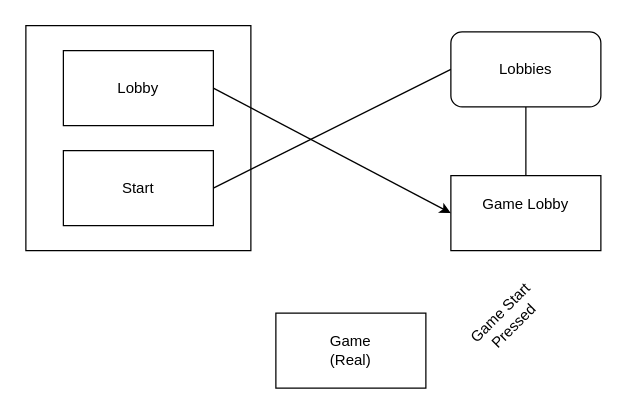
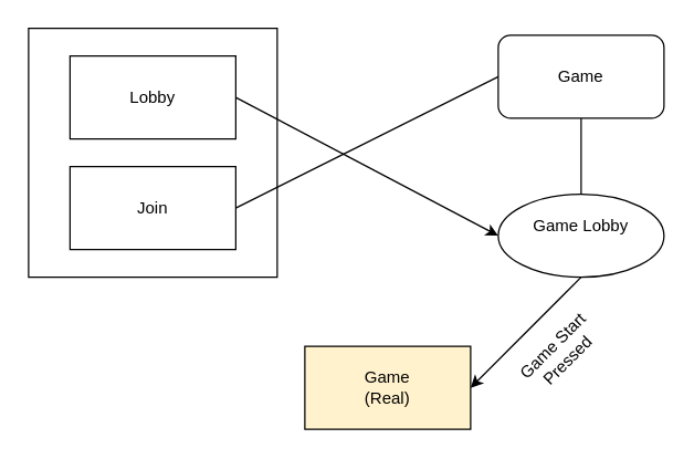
- <mxCell id="6" value="Lobbies" style="rounded=1;whiteSpace=wrap;html=1;" parent="1" vertex="1"><mxGeometry x="360" y="25" width="120" height="60" as="geometry" /></mxCell>
+ <mxCell id="6" value="Game" style="rounded=1;whiteSpace=wrap;html=1;" parent="1" vertex="1"><mxGeometry x="360" y="25" width="120" height="60" as="geometry" /></mxCell>
- <mxCell id="5" value="Start" style="rounded=0;whiteSpace=wrap;html=1;" parent="1" vertex="1"><mxGeometry x="50" y="120" width="120" height="60" as="geometry" /></mxCell>
+ <mxCell id="5" value="Join" style="rounded=0;whiteSpace=wrap;html=1;" parent="1" vertex="1"><mxGeometry x="50" y="120" width="120" height="60" as="geometry" /></mxCell>
- <mxCell id="7" value="Game Lobby&lt;div&gt;&lt;br&gt;&lt;/div&gt;" style="rounded=0;whiteSpace=wrap;html=1;" parent="1" vertex="1"><mxGeometry x="360" y="140" width="120" height="60" as="geometry" /></mxCell>
+ <mxCell id="7" value="Game Lobby&lt;div&gt;&lt;br&gt;&lt;/div&gt;" style="ellipse;whiteSpace=wrap;html=1;" parent="1" vertex="1"><mxGeometry x="360" y="140" width="120" height="60" as="geometry" /></mxCell>
+ <mxCell id="12" value="" style="endArrow=classic;html=1;rounded=0;entryX=1;entryY=0.5;entryDx=0;entryDy=0;exitX=0.5;exitY=1;exitDx=0;exitDy=0;" edge="1" parent="1" source="7" target="11"><mxGeometry width="50" height="50" relative="1" as="geometry"><mxPoint x="360" y="320" as="sourcePoint" /><mxPoint x="410" y="270" as="targetPoint" /></mxGeometry></mxCell>
- <mxCell id="11" value="Game&lt;div&gt;(Real)&lt;/div&gt;" style="rounded=0;whiteSpace=wrap;html=1;" vertex="1" parent="1"><mxGeometry x="220" y="250" width="120" height="60" as="geometry" /></mxCell>
+ <mxCell id="11" value="Game&lt;div&gt;(Real)&lt;/div&gt;" style="rounded=0;whiteSpace=wrap;html=1;fillColor=#fff2cc;" vertex="1" parent="1"><mxGeometry x="220" y="250" width="120" height="60" as="geometry" /></mxCell>
